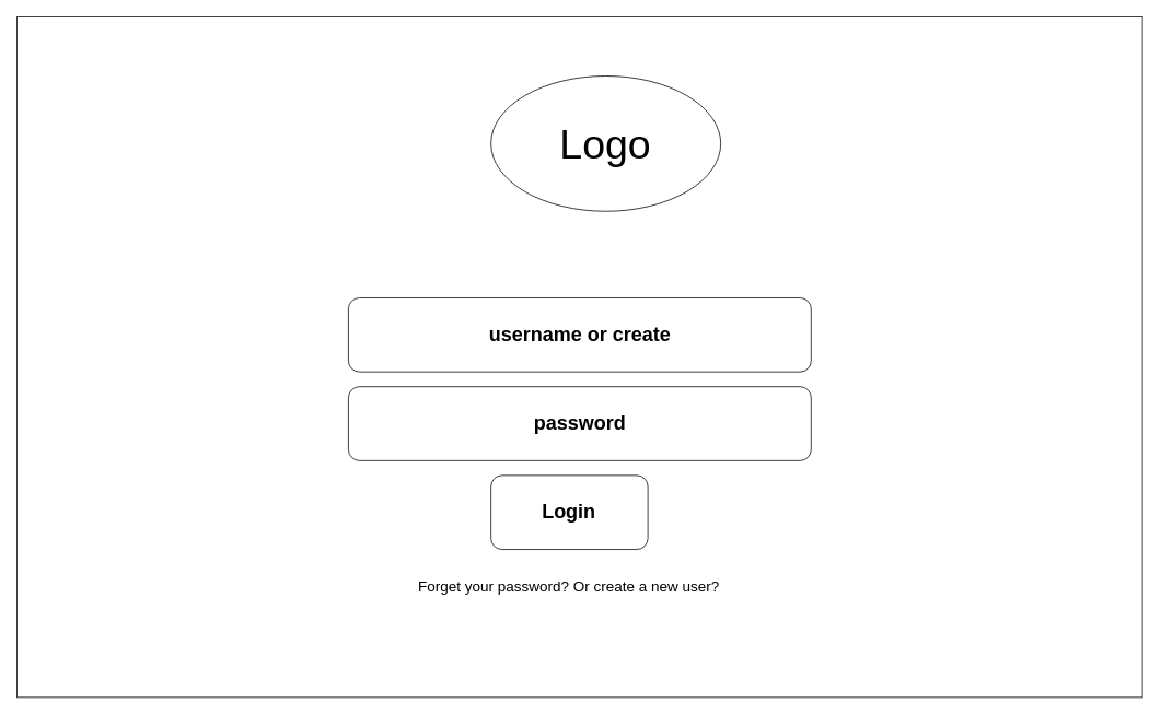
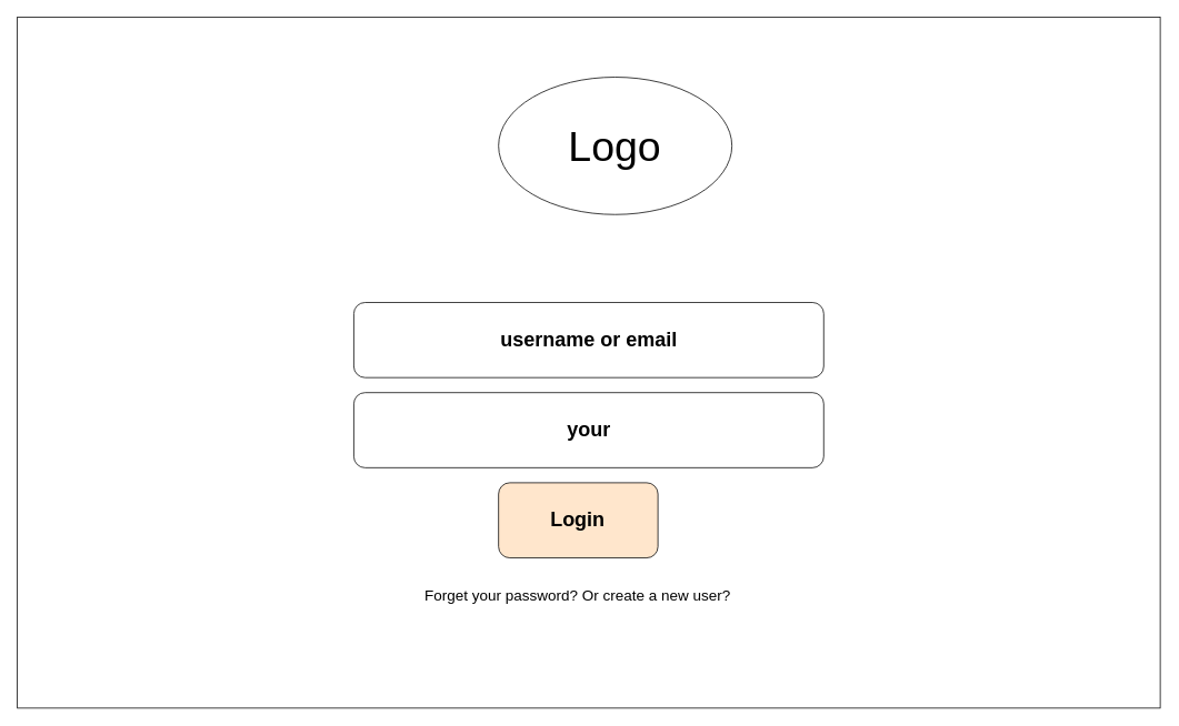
- <mxCell id="4" value="&lt;h3&gt;&lt;font style=&quot;font-size: 24px;&quot;&gt;username or create&lt;/font&gt;&lt;/h3&gt;" style="rounded=1;whiteSpace=wrap;html=1;" parent="2" vertex="1"><mxGeometry x="403.724" y="342.826" width="563.861" height="90.217" as="geometry" /></mxCell>
+ <mxCell id="4" value="&lt;h3&gt;&lt;font style=&quot;font-size: 24px;&quot;&gt;username or email&lt;/font&gt;&lt;/h3&gt;" style="rounded=1;whiteSpace=wrap;html=1;" parent="2" vertex="1"><mxGeometry x="403.724" y="342.826" width="563.861" height="90.217" as="geometry" /></mxCell>
- <mxCell id="5" value="&lt;h3&gt;&lt;font style=&quot;font-size: 24px;&quot;&gt;password&lt;/font&gt;&lt;/h3&gt;" style="rounded=1;whiteSpace=wrap;html=1;" parent="2" vertex="1"><mxGeometry x="403.724" y="451.087" width="563.861" height="90.217" as="geometry" /></mxCell>
+ <mxCell id="5" value="&lt;h3&gt;&lt;font style=&quot;font-size: 24px;&quot;&gt;your&lt;/font&gt;&lt;/h3&gt;" style="rounded=1;whiteSpace=wrap;html=1;" parent="2" vertex="1"><mxGeometry x="403.724" y="451.087" width="563.861" height="90.217" as="geometry" /></mxCell>
- <mxCell id="6" value="&lt;h1&gt;Login&lt;/h1&gt;" style="rounded=1;whiteSpace=wrap;html=1;" parent="2" vertex="1"><mxGeometry x="577.394" y="559.348" width="191.262" height="90.217" as="geometry" /></mxCell>
+ <mxCell id="6" value="&lt;h1&gt;Login&lt;/h1&gt;" style="rounded=1;whiteSpace=wrap;html=1;fillColor=#ffe6cc;" parent="2" vertex="1"><mxGeometry x="577.394" y="559.348" width="191.262" height="90.217" as="geometry" /></mxCell>
